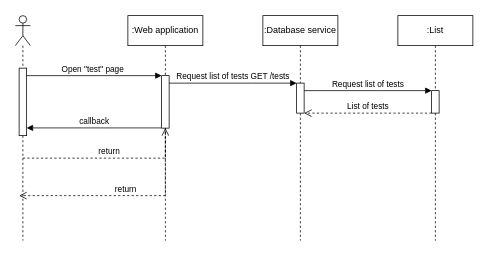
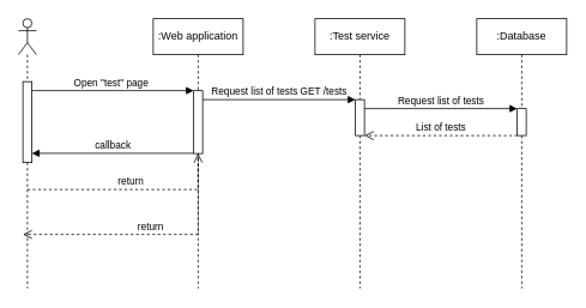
- <mxCell id="10" value=":Database service" style="shape=umlLifeline;perimeter=lifelinePerimeter;whiteSpace=wrap;html=1;container=0;dropTarget=0;collapsible=0;recursiveResize=0;outlineConnect=0;portConstraint=eastwest;newEdgeStyle={&quot;edgeStyle&quot;:&quot;elbowEdgeStyle&quot;,&quot;elbow&quot;:&quot;vertical&quot;,&quot;curved&quot;:0,&quot;rounded&quot;:0};" parent="1" vertex="1"><mxGeometry x="350" y="20" width="100" height="300" as="geometry" /></mxCell>
+ <mxCell id="10" value=":Test service" style="shape=umlLifeline;perimeter=lifelinePerimeter;whiteSpace=wrap;html=1;container=0;dropTarget=0;collapsible=0;recursiveResize=0;outlineConnect=0;portConstraint=eastwest;newEdgeStyle={&quot;edgeStyle&quot;:&quot;elbowEdgeStyle&quot;,&quot;elbow&quot;:&quot;vertical&quot;,&quot;curved&quot;:0,&quot;rounded&quot;:0};" parent="1" vertex="1"><mxGeometry x="350" y="20" width="100" height="300" as="geometry" /></mxCell>
- <mxCell id="8" value=":List" style="shape=umlLifeline;perimeter=lifelinePerimeter;whiteSpace=wrap;html=1;container=0;dropTarget=0;collapsible=0;recursiveResize=0;outlineConnect=0;portConstraint=eastwest;newEdgeStyle={&quot;edgeStyle&quot;:&quot;elbowEdgeStyle&quot;,&quot;elbow&quot;:&quot;vertical&quot;,&quot;curved&quot;:0,&quot;rounded&quot;:0};" parent="1" vertex="1"><mxGeometry x="530" y="20" width="100" height="300" as="geometry" /></mxCell>
+ <mxCell id="8" value=":Database" style="shape=umlLifeline;perimeter=lifelinePerimeter;whiteSpace=wrap;html=1;container=0;dropTarget=0;collapsible=0;recursiveResize=0;outlineConnect=0;portConstraint=eastwest;newEdgeStyle={&quot;edgeStyle&quot;:&quot;elbowEdgeStyle&quot;,&quot;elbow&quot;:&quot;vertical&quot;,&quot;curved&quot;:0,&quot;rounded&quot;:0};" parent="1" vertex="1"><mxGeometry x="530" y="20" width="100" height="300" as="geometry" /></mxCell>
